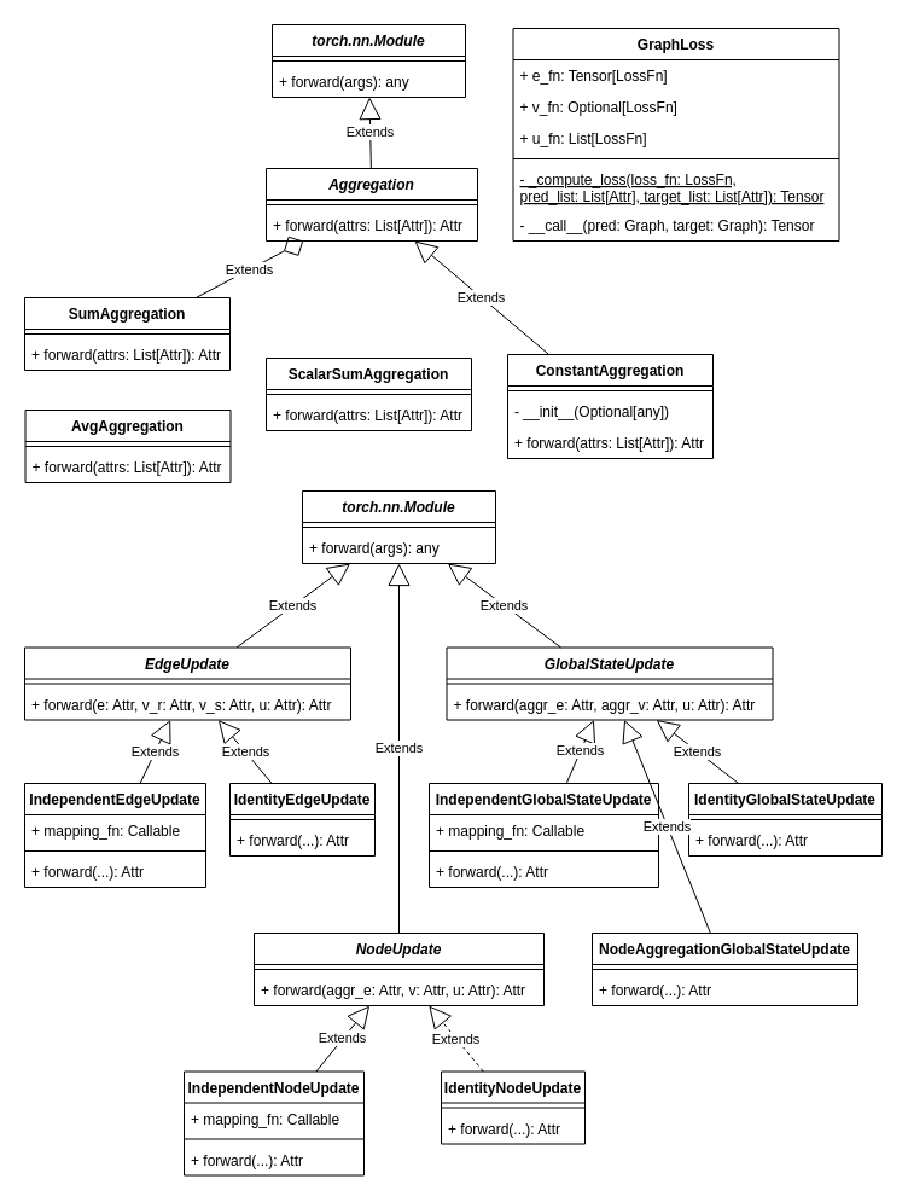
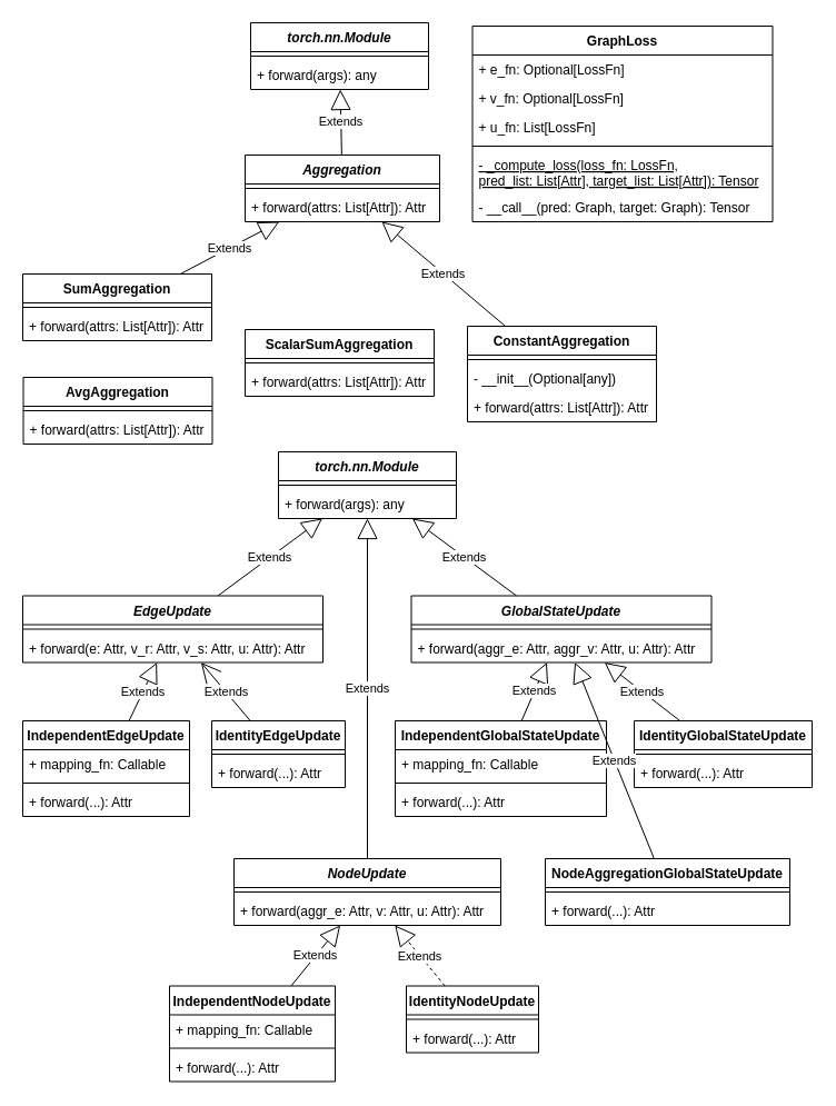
- <mxCell id="25" value="+ e_fn: Tensor[LossFn]" style="text;strokeColor=none;fillColor=none;align=left;verticalAlign=top;spacingLeft=4;spacingRight=4;overflow=hidden;rotatable=0;points=[[0,0.5],[1,0.5]];portConstraint=eastwest;" vertex="1" parent="24"><mxGeometry y="26" width="270" height="26" as="geometry" /></mxCell>
+ <mxCell id="25" value="+ e_fn: Optional[LossFn]" style="text;strokeColor=none;fillColor=none;align=left;verticalAlign=top;spacingLeft=4;spacingRight=4;overflow=hidden;rotatable=0;points=[[0,0.5],[1,0.5]];portConstraint=eastwest;" vertex="1" parent="24"><mxGeometry y="26" width="270" height="26" as="geometry" /></mxCell>
- <mxCell id="12" value="Extends" style="endArrow=diamond;endSize=16;endFill=0;html=1;" edge="1" parent="1" source="9" target="5"><mxGeometry width="160" relative="1" as="geometry"><mxPoint x="110" y="356" as="sourcePoint" /><mxPoint x="270" y="356" as="targetPoint" /></mxGeometry></mxCell>
+ <mxCell id="12" value="Extends" style="endArrow=block;endSize=16;endFill=0;html=1;" edge="1" parent="1" source="9" target="5"><mxGeometry width="160" relative="1" as="geometry"><mxPoint x="110" y="356" as="sourcePoint" /><mxPoint x="270" y="356" as="targetPoint" /></mxGeometry></mxCell>
- <mxCell id="65" value="Extends" style="endArrow=block;endSize=16;endFill=0;html=1;" edge="1" parent="1" source="62" target="32"><mxGeometry width="160" relative="1" as="geometry"><mxPoint x="57.842" y="675" as="sourcePoint" /><mxPoint x="100.576" y="609" as="targetPoint" /></mxGeometry></mxCell>
+ <mxCell id="65" value="Extends" style="endArrow=open;endSize=16;endFill=0;html=1;" edge="1" parent="1" source="62" target="32"><mxGeometry width="160" relative="1" as="geometry"><mxPoint x="57.842" y="675" as="sourcePoint" /><mxPoint x="100.576" y="609" as="targetPoint" /></mxGeometry></mxCell>
